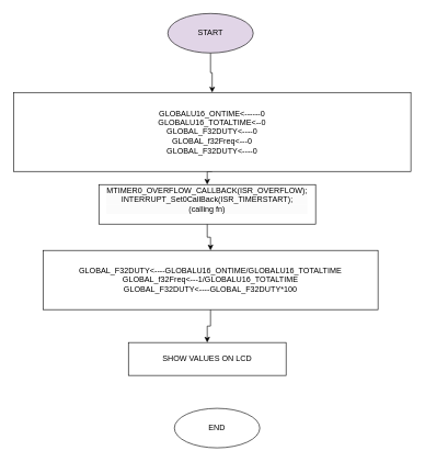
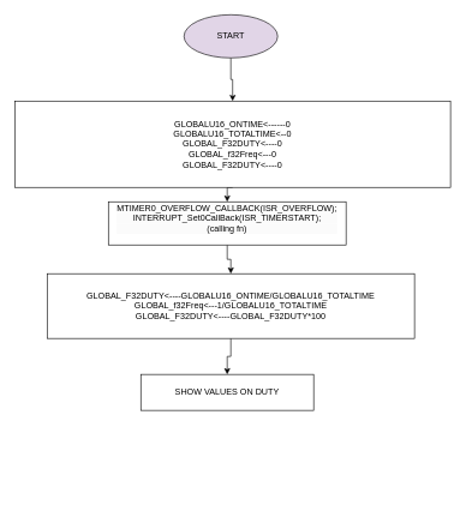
- <mxCell id="8" value="SHOW VALUES ON LCD&lt;br&gt;" style="rounded=0;whiteSpace=wrap;html=1;" vertex="1" parent="1"><mxGeometry x="195" y="520" width="240" height="50" as="geometry" /></mxCell>
+ <mxCell id="8" value="SHOW VALUES ON DUTY&lt;br&gt;" style="rounded=0;whiteSpace=wrap;html=1;" vertex="1" parent="1"><mxGeometry x="195" y="520" width="240" height="50" as="geometry" /></mxCell>
- <mxCell id="11" value="END" style="ellipse;whiteSpace=wrap;html=1;" vertex="1" parent="1"><mxGeometry x="265" y="620" width="130" height="60" as="geometry" /></mxCell>
